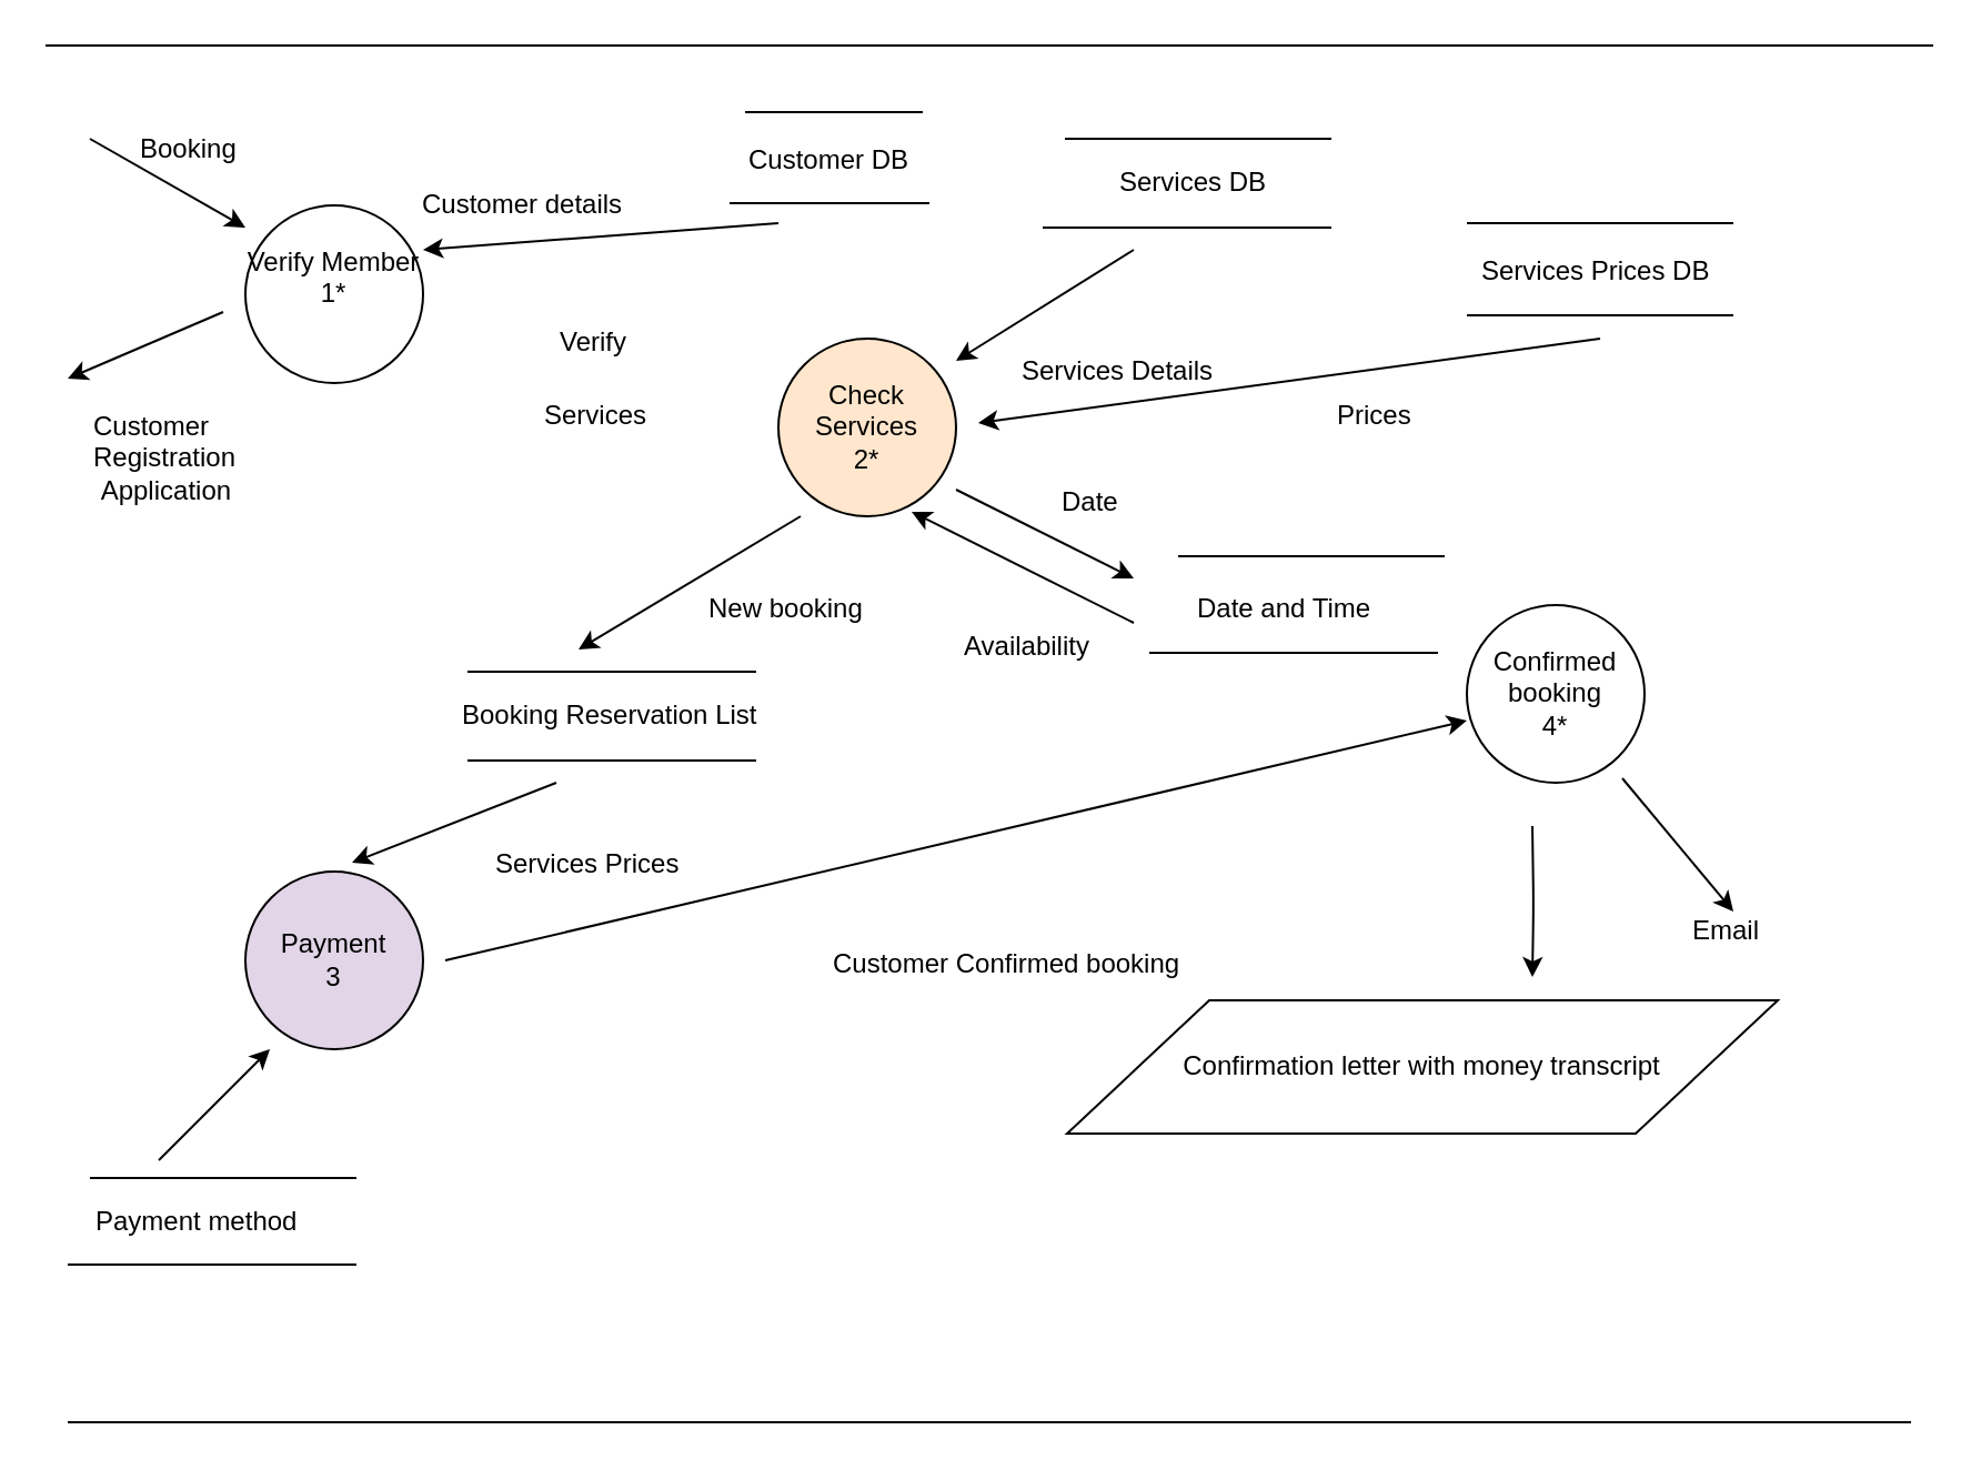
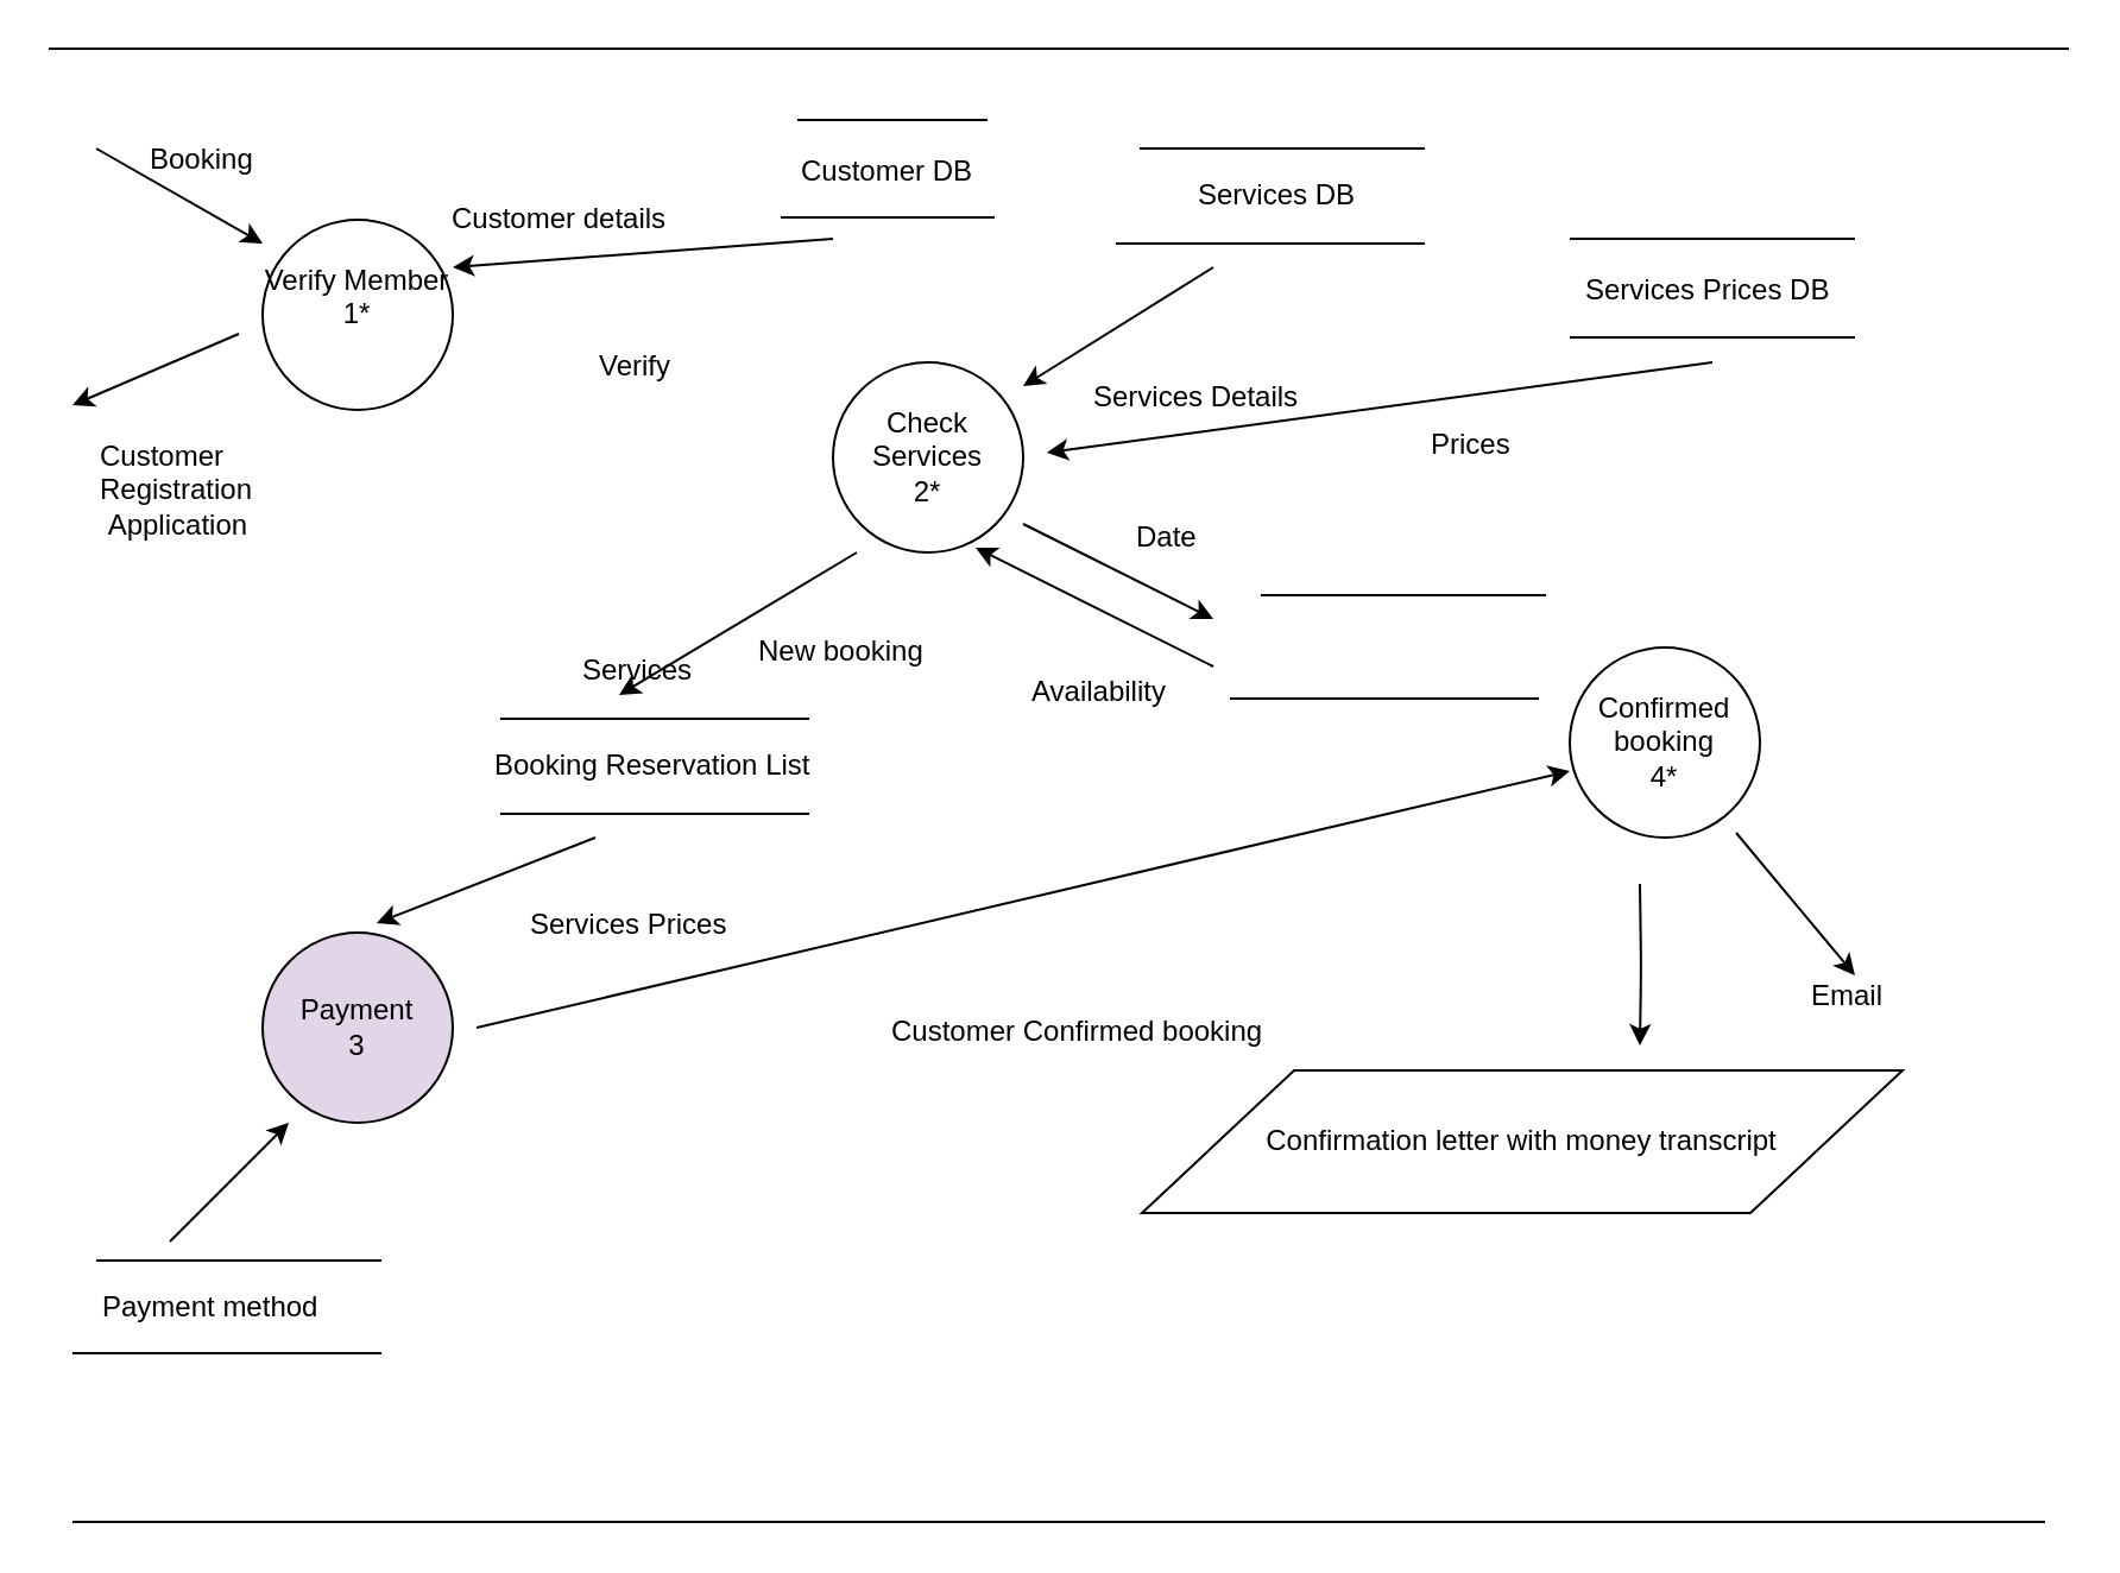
- <mxCell id="32" value="Services" style="text;html=1;resizable=0;points=[];autosize=1;align=left;verticalAlign=top;spacingTop=-4;" vertex="1" parent="1"><mxGeometry x="243" y="177" width="60" height="20" as="geometry" /></mxCell>
+ <mxCell id="32" value="Services" style="text;html=1;resizable=0;points=[];autosize=1;align=left;verticalAlign=top;spacingTop=-4;" vertex="1" parent="1"><mxGeometry x="243" y="272" width="60" height="20" as="geometry" /></mxCell>
- <mxCell id="3" value="Check Services&lt;br&gt;2*&lt;br&gt;" style="ellipse;whiteSpace=wrap;html=1;aspect=fixed;fillColor=#ffe6cc;" vertex="1" parent="1"><mxGeometry x="350" y="152" width="80" height="80" as="geometry" /></mxCell>
+ <mxCell id="3" value="Check Services&lt;br&gt;2*&lt;br&gt;" style="ellipse;whiteSpace=wrap;html=1;aspect=fixed;" vertex="1" parent="1"><mxGeometry x="350" y="152" width="80" height="80" as="geometry" /></mxCell>
- <mxCell id="49" value="Date and Time" style="text;html=1;resizable=0;points=[];autosize=1;align=left;verticalAlign=top;spacingTop=-4;" vertex="1" parent="1"><mxGeometry x="537" y="264" width="90" height="20" as="geometry" /></mxCell>
